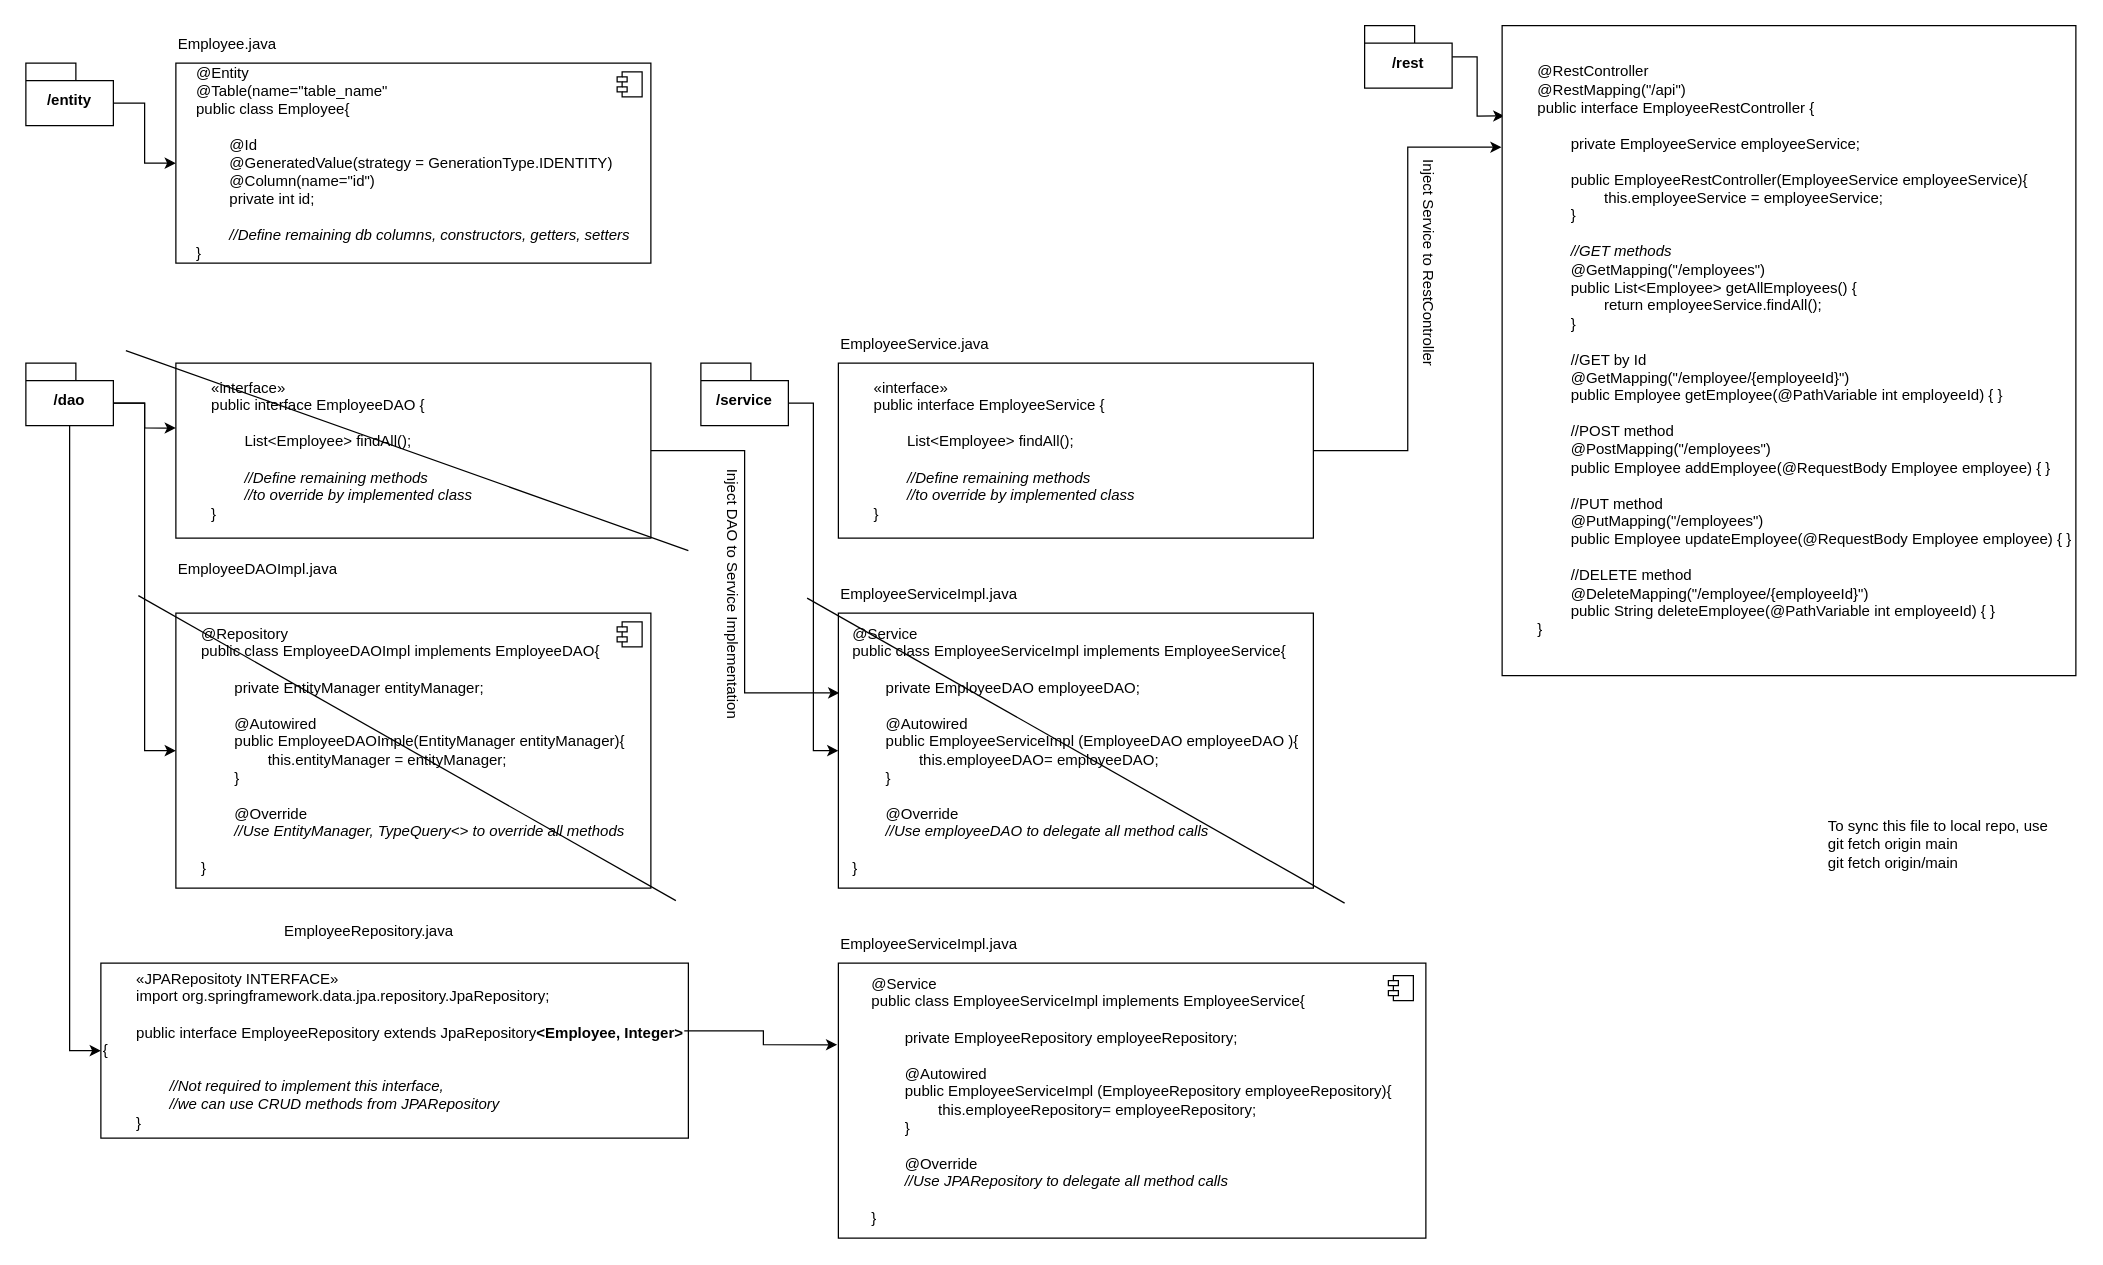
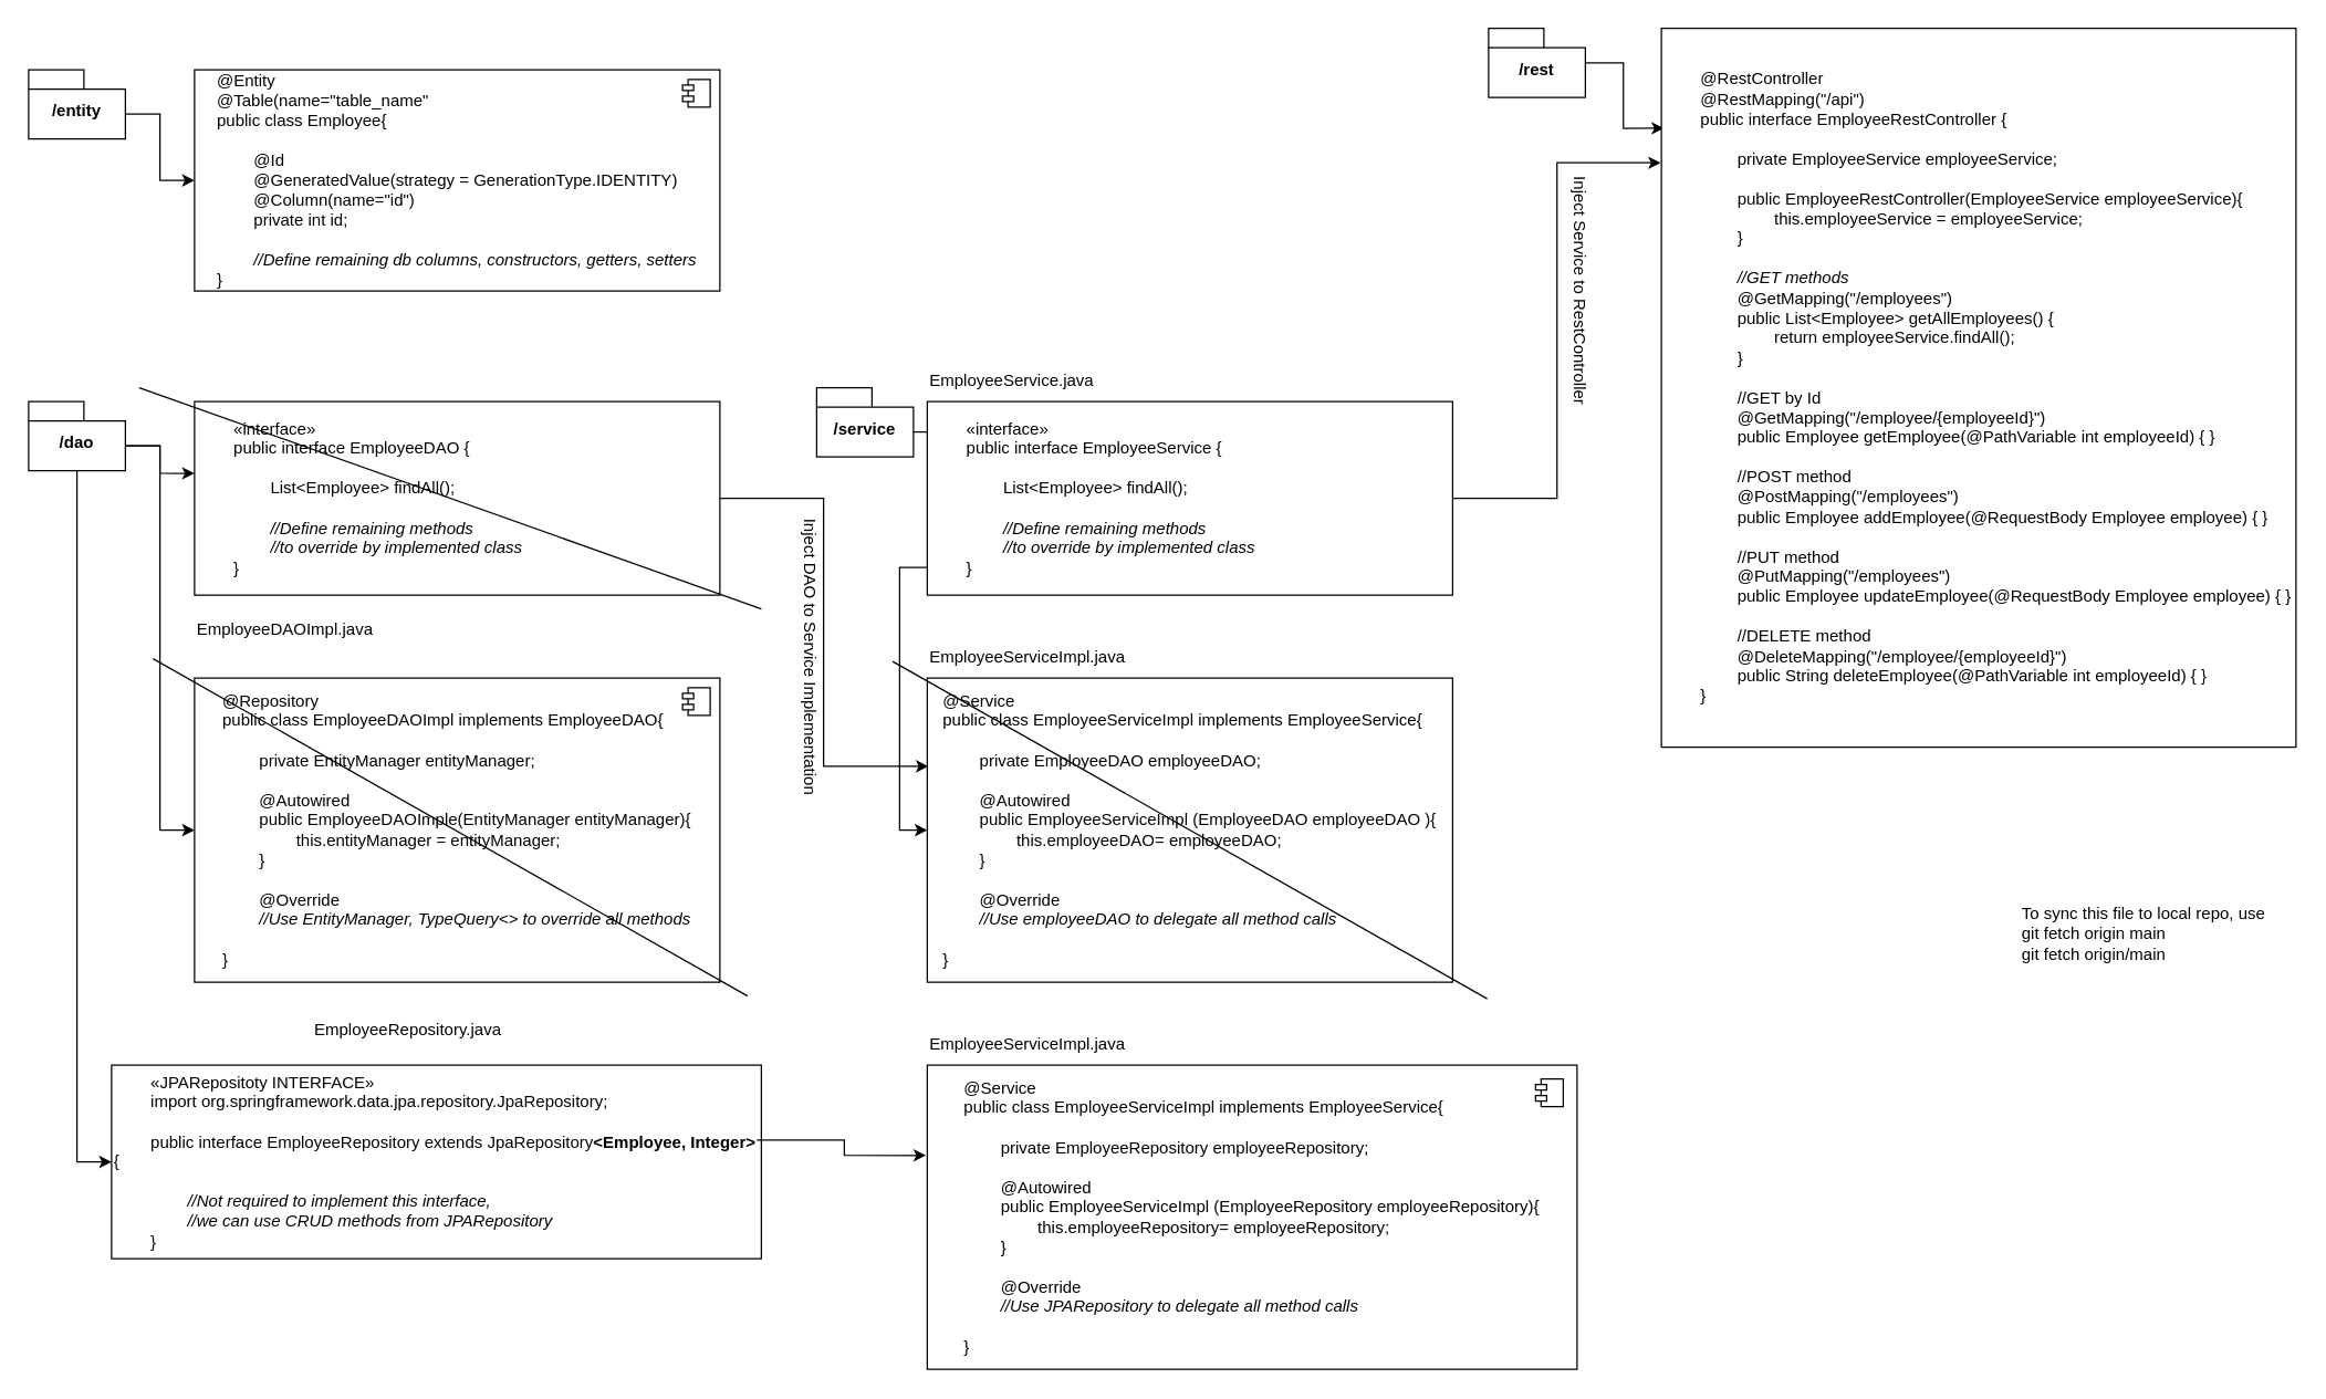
- <mxCell id="13" value="Employee.java" style="text;strokeColor=none;align=left;fillColor=none;html=1;verticalAlign=middle;whiteSpace=wrap;rounded=0;" parent="1" vertex="1"><mxGeometry x="140" y="20" width="60" height="30" as="geometry" /></mxCell>
- <mxCell id="24" value="/rest" style="shape=folder;fontStyle=1;spacingTop=10;tabWidth=40;tabHeight=14;tabPosition=left;html=1;whiteSpace=wrap;" parent="1" vertex="1"><mxGeometry x="1091" y="20" width="70" height="50" as="geometry" /></mxCell>
+ <mxCell id="24" value="/rest" style="shape=folder;fontStyle=1;spacingTop=10;tabWidth=40;tabHeight=14;tabPosition=left;html=1;whiteSpace=wrap;" parent="1" vertex="1"><mxGeometry x="1076" y="20" width="70" height="50" as="geometry" /></mxCell>
- <mxCell id="17" value="/service" style="shape=folder;fontStyle=1;spacingTop=10;tabWidth=40;tabHeight=14;tabPosition=left;html=1;whiteSpace=wrap;" parent="1" vertex="1"><mxGeometry x="560" y="290" width="70" height="50" as="geometry" /></mxCell>
+ <mxCell id="17" value="/service" style="shape=folder;fontStyle=1;spacingTop=10;tabWidth=40;tabHeight=14;tabPosition=left;html=1;whiteSpace=wrap;" parent="1" vertex="1"><mxGeometry x="590" y="280" width="70" height="50" as="geometry" /></mxCell>
